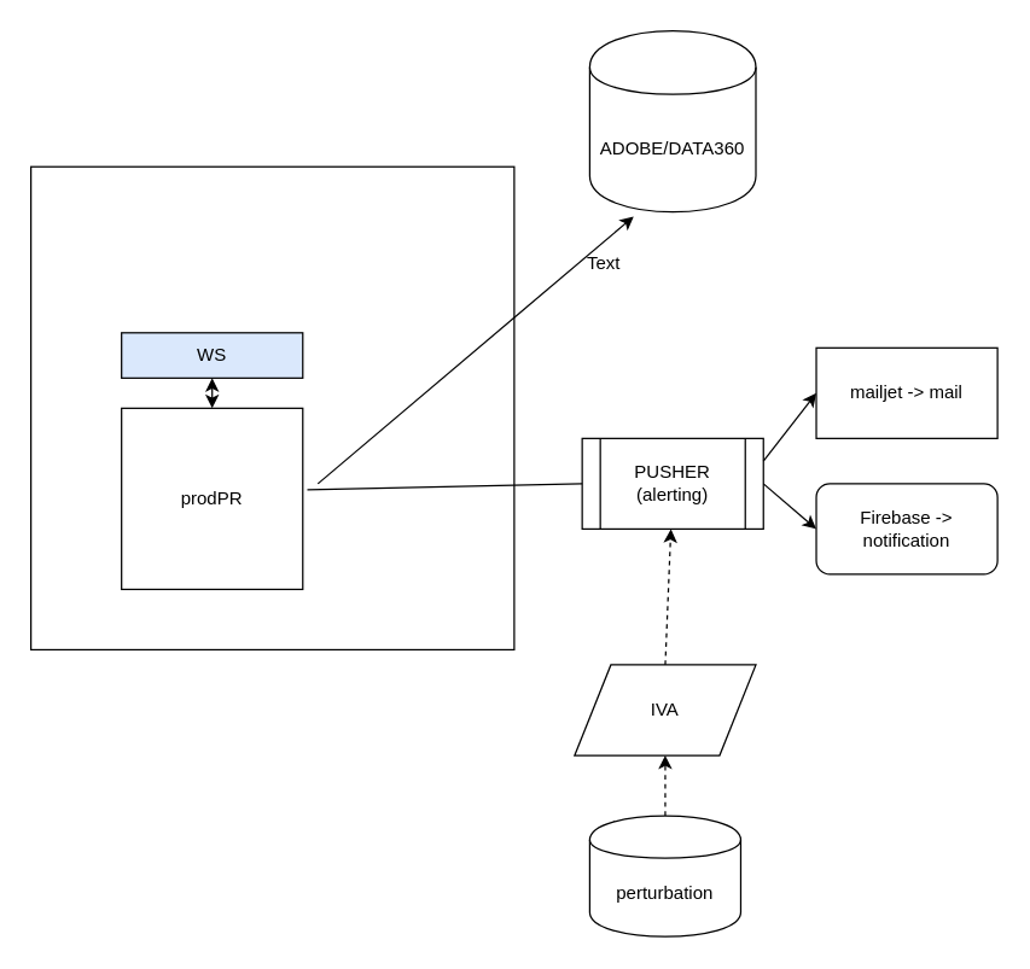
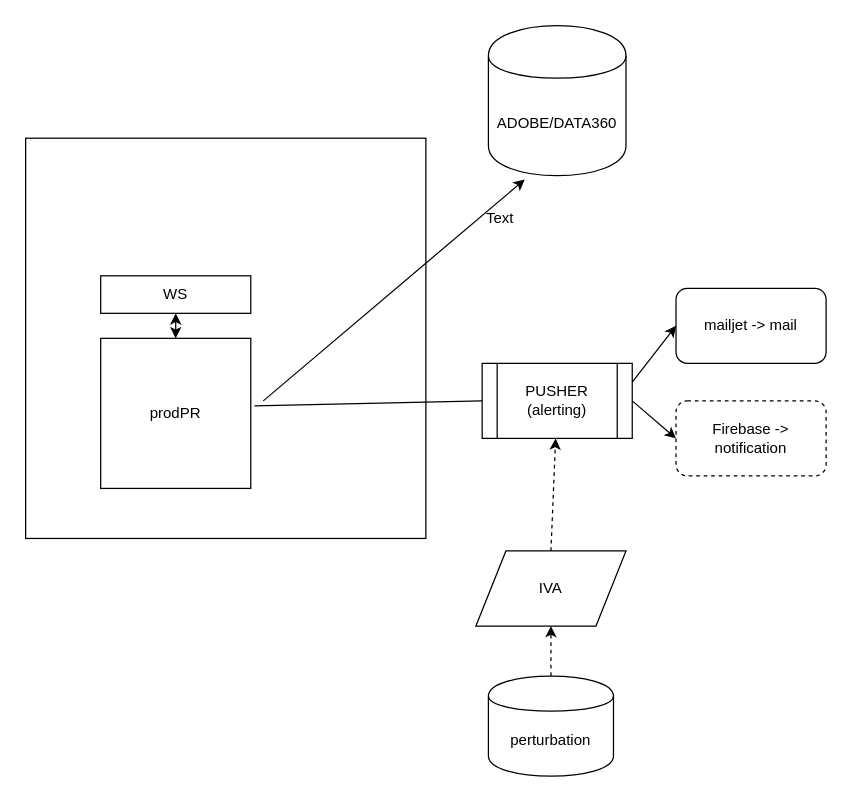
- <mxCell id="3" value="WS" style="rounded=0;whiteSpace=wrap;html=1;fillColor=#dae8fc;" vertex="1" parent="1"><mxGeometry x="80" y="220" width="120" height="30" as="geometry" /></mxCell>
+ <mxCell id="3" value="WS" style="rounded=0;whiteSpace=wrap;html=1;" vertex="1" parent="1"><mxGeometry x="80" y="220" width="120" height="30" as="geometry" /></mxCell>
- <mxCell id="15" value="mailjet -&amp;gt; mail" style="whiteSpace=wrap;html=1;fillColor=none;rounded=0;" vertex="1" parent="1"><mxGeometry x="540" y="230" width="120" height="60" as="geometry" /></mxCell>
+ <mxCell id="15" value="mailjet -&amp;gt; mail" style="rounded=1;whiteSpace=wrap;html=1;fillColor=none;" vertex="1" parent="1"><mxGeometry x="540" y="230" width="120" height="60" as="geometry" /></mxCell>
- <mxCell id="17" value="Firebase -&amp;gt; notification" style="rounded=1;whiteSpace=wrap;html=1;fillColor=none;" vertex="1" parent="1"><mxGeometry x="540" y="320" width="120" height="60" as="geometry" /></mxCell>
+ <mxCell id="17" value="Firebase -&amp;gt; notification" style="rounded=1;whiteSpace=wrap;html=1;fillColor=none;dashed=1;" vertex="1" parent="1"><mxGeometry x="540" y="320" width="120" height="60" as="geometry" /></mxCell>
